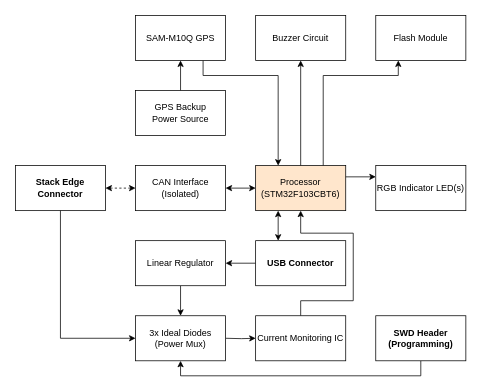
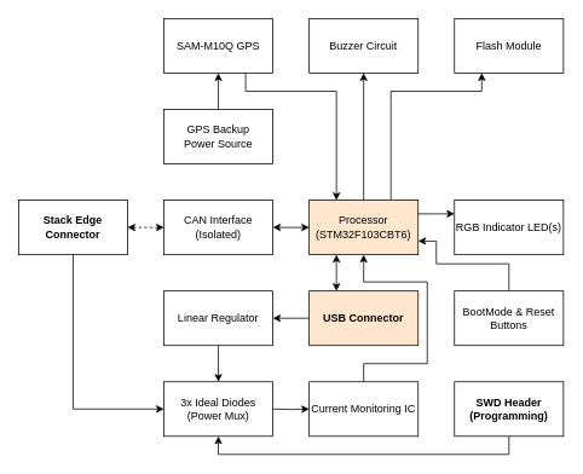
+ <mxCell id="29" style="edgeStyle=orthogonalEdgeStyle;rounded=0;orthogonalLoop=1;jettySize=auto;html=1;exitX=0.5;exitY=0;exitDx=0;exitDy=0;entryX=1;entryY=0.75;entryDx=0;entryDy=0;" edge="1" parent="1" source="30" target="6"><mxGeometry relative="1" as="geometry"><mxPoint x="460" y="265" as="targetPoint" /><Array as="points"><mxPoint x="560" y="290" /><mxPoint x="480" y="290" /><mxPoint x="480" y="265" /></Array></mxGeometry></mxCell>
- <mxCell id="22" value="USB Connector" style="whiteSpace=wrap;html=1;fontStyle=1" vertex="1" parent="1"><mxGeometry x="340" y="320" width="120" height="60" as="geometry" /></mxCell>
+ <mxCell id="22" value="USB Connector" style="whiteSpace=wrap;html=1;fontStyle=1;fillColor=#ffe6cc;" vertex="1" parent="1"><mxGeometry x="340" y="320" width="120" height="60" as="geometry" /></mxCell>
+ <mxCell id="30" value="&lt;div&gt;BootMode &amp;amp; Reset&lt;/div&gt;&lt;div&gt;Buttons&lt;br&gt;&lt;/div&gt;" style="whiteSpace=wrap;html=1;" vertex="1" parent="1"><mxGeometry x="500" y="320" width="120" height="60" as="geometry" /></mxCell>
